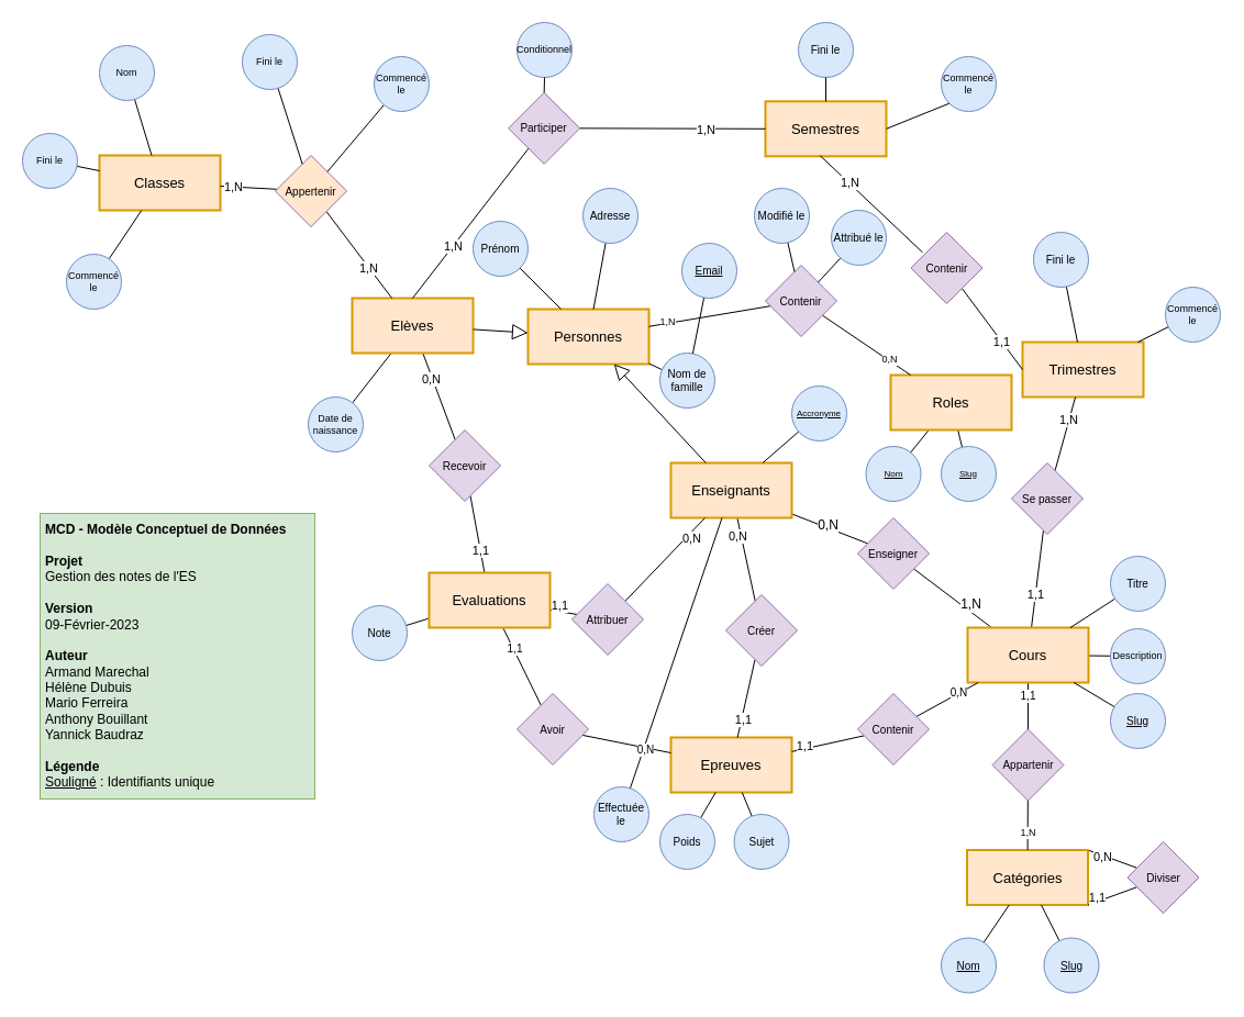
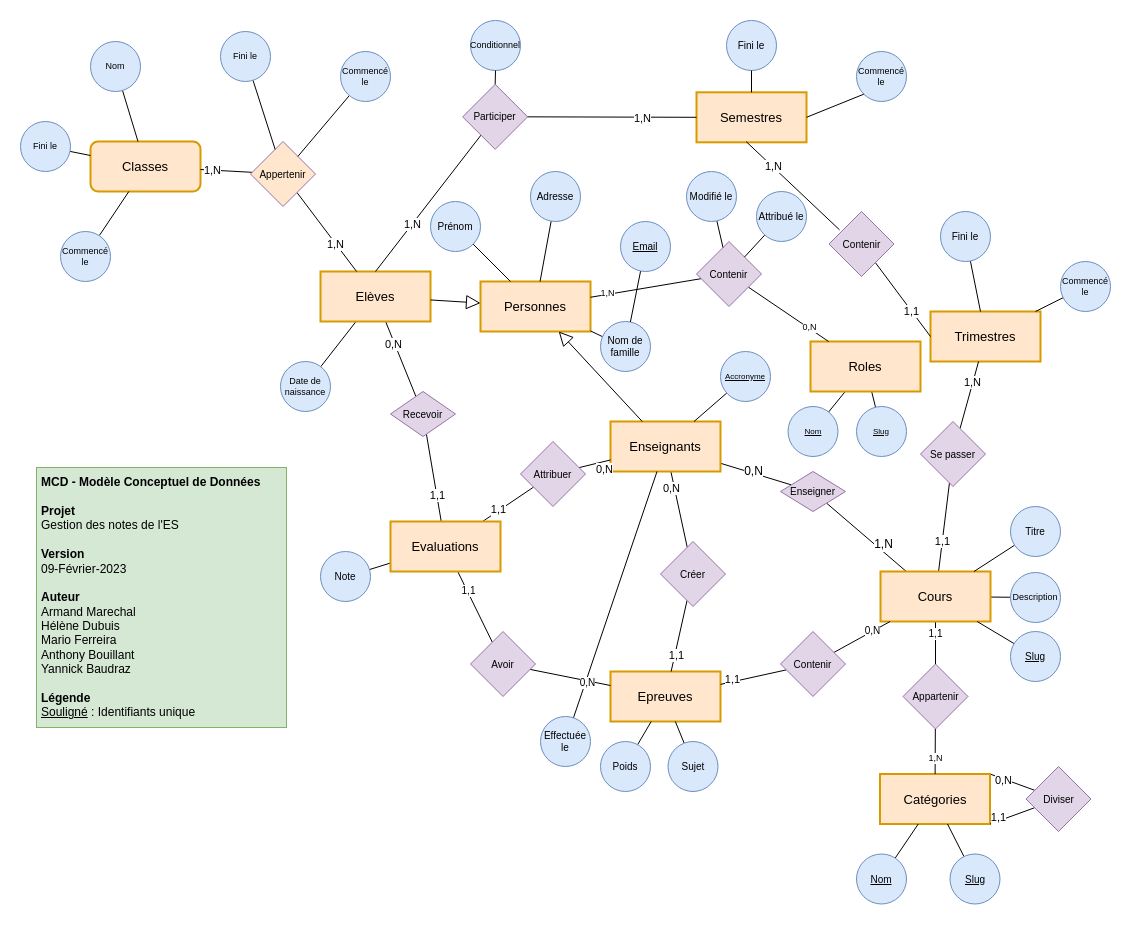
- <mxCell id="83" value="Classes" style="strokeWidth=2;whiteSpace=wrap;html=1;align=center;fontSize=13;fontFamily=Helvetica;fontColor=#000000;strokeColor=#d79b00;fillColor=#ffe6cc;" parent="1" vertex="1"><mxGeometry x="90" y="141" width="110" height="50" as="geometry" /></mxCell>
+ <mxCell id="83" value="Classes" style="strokeWidth=2;whiteSpace=wrap;html=1;align=center;fontSize=13;fontFamily=Helvetica;fontColor=#000000;strokeColor=#d79b00;fillColor=#ffe6cc;rounded=1;" parent="1" vertex="1"><mxGeometry x="90" y="141" width="110" height="50" as="geometry" /></mxCell>
- <mxCell id="39" value="Recevoir" style="rhombus;whiteSpace=wrap;html=1;fillColor=#e1d5e7;strokeColor=#9673a6;fontSize=10;" parent="1" vertex="1"><mxGeometry x="390" y="391" width="65" height="65" as="geometry" /></mxCell>
+ <mxCell id="39" value="Recevoir" style="rhombus;whiteSpace=wrap;html=1;fillColor=#e1d5e7;strokeColor=#9673a6;fontSize=10;" parent="1" vertex="1"><mxGeometry x="390" y="391" width="65" height="45" as="geometry" /></mxCell>
- <mxCell id="10" value="Enseigner" style="rhombus;whiteSpace=wrap;html=1;fillColor=#e1d5e7;strokeColor=#9673a6;fontSize=10;" parent="1" vertex="1"><mxGeometry x="780" y="471" width="65" height="65" as="geometry" /></mxCell>
+ <mxCell id="10" value="Enseigner" style="rhombus;whiteSpace=wrap;html=1;fillColor=#e1d5e7;strokeColor=#9673a6;fontSize=10;" parent="1" vertex="1"><mxGeometry x="780" y="471" width="65" height="40" as="geometry" /></mxCell>
- <mxCell id="44" value="Attribuer" style="rhombus;whiteSpace=wrap;html=1;fillColor=#e1d5e7;strokeColor=#9673a6;fontSize=10;" parent="1" vertex="1"><mxGeometry x="520" y="531" width="65" height="65" as="geometry" /></mxCell>
+ <mxCell id="44" value="Attribuer" style="rhombus;whiteSpace=wrap;html=1;fillColor=#e1d5e7;strokeColor=#9673a6;fontSize=10;" parent="1" vertex="1"><mxGeometry x="520" y="441" width="65" height="65" as="geometry" /></mxCell>
